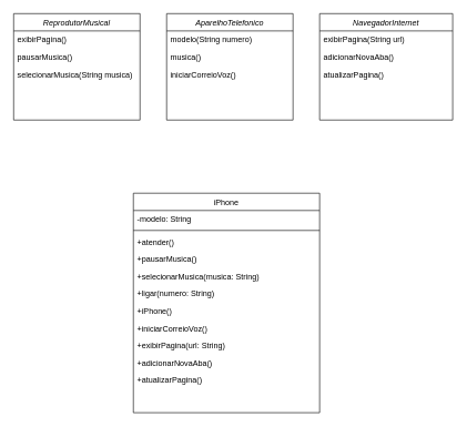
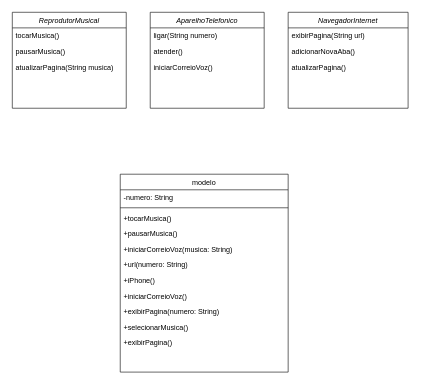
- <mxCell id="3" value="exibirPagina()" style="text;align=left;verticalAlign=top;spacingLeft=4;spacingRight=4;overflow=hidden;rotatable=0;points=[[0,0.5],[1,0.5]];portConstraint=eastwest;" parent="2" vertex="1"><mxGeometry y="26" width="190" height="26" as="geometry" /></mxCell>
+ <mxCell id="3" value="tocarMusica()" style="text;align=left;verticalAlign=top;spacingLeft=4;spacingRight=4;overflow=hidden;rotatable=0;points=[[0,0.5],[1,0.5]];portConstraint=eastwest;" parent="2" vertex="1"><mxGeometry y="26" width="190" height="26" as="geometry" /></mxCell>
- <mxCell id="7" value="modelo(String numero)" style="text;align=left;verticalAlign=top;spacingLeft=4;spacingRight=4;overflow=hidden;rotatable=0;points=[[0,0.5],[1,0.5]];portConstraint=eastwest;" parent="6" vertex="1"><mxGeometry y="26" width="190" height="26" as="geometry" /></mxCell>
+ <mxCell id="7" value="ligar(String numero)" style="text;align=left;verticalAlign=top;spacingLeft=4;spacingRight=4;overflow=hidden;rotatable=0;points=[[0,0.5],[1,0.5]];portConstraint=eastwest;" parent="6" vertex="1"><mxGeometry y="26" width="190" height="26" as="geometry" /></mxCell>
- <mxCell id="8" value="musica()" style="text;align=left;verticalAlign=top;spacingLeft=4;spacingRight=4;overflow=hidden;rotatable=0;points=[[0,0.5],[1,0.5]];portConstraint=eastwest;" parent="6" vertex="1"><mxGeometry y="52" width="190" height="26" as="geometry" /></mxCell>
+ <mxCell id="8" value="atender()" style="text;align=left;verticalAlign=top;spacingLeft=4;spacingRight=4;overflow=hidden;rotatable=0;points=[[0,0.5],[1,0.5]];portConstraint=eastwest;" parent="6" vertex="1"><mxGeometry y="52" width="190" height="26" as="geometry" /></mxCell>
- <mxCell id="5" value="selecionarMusica(String musica)" style="text;align=left;verticalAlign=top;spacingLeft=4;spacingRight=4;overflow=hidden;rotatable=0;points=[[0,0.5],[1,0.5]];portConstraint=eastwest;" parent="2" vertex="1"><mxGeometry y="78" width="190" height="26" as="geometry" /></mxCell>
+ <mxCell id="5" value="atualizarPagina(String musica)" style="text;align=left;verticalAlign=top;spacingLeft=4;spacingRight=4;overflow=hidden;rotatable=0;points=[[0,0.5],[1,0.5]];portConstraint=eastwest;" parent="2" vertex="1"><mxGeometry y="78" width="190" height="26" as="geometry" /></mxCell>
- <mxCell id="14" value="iPhone" style="swimlane;fontStyle=0;align=center;verticalAlign=top;childLayout=stackLayout;horizontal=1;startSize=26;horizontalStack=0;resizeParent=1;resizeLast=0;collapsible=1;marginBottom=0;rounded=0;shadow=0;strokeWidth=1;" parent="1" vertex="1"><mxGeometry x="200" y="290" width="280" height="330" as="geometry"><mxRectangle x="280" y="350" width="80" height="30" as="alternateBounds" /></mxGeometry></mxCell>
+ <mxCell id="14" value="modelo" style="swimlane;fontStyle=0;align=center;verticalAlign=top;childLayout=stackLayout;horizontal=1;startSize=26;horizontalStack=0;resizeParent=1;resizeLast=0;collapsible=1;marginBottom=0;rounded=0;shadow=0;strokeWidth=1;" parent="1" vertex="1"><mxGeometry x="200" y="290" width="280" height="330" as="geometry"><mxRectangle x="280" y="350" width="80" height="30" as="alternateBounds" /></mxGeometry></mxCell>
- <mxCell id="15" value="-modelo: String" style="text;align=left;verticalAlign=top;spacingLeft=4;spacingRight=4;overflow=hidden;rotatable=0;points=[[0,0.5],[1,0.5]];portConstraint=eastwest;" parent="14" vertex="1"><mxGeometry y="26" width="280" height="26" as="geometry" /></mxCell>
+ <mxCell id="15" value="-numero: String" style="text;align=left;verticalAlign=top;spacingLeft=4;spacingRight=4;overflow=hidden;rotatable=0;points=[[0,0.5],[1,0.5]];portConstraint=eastwest;" parent="14" vertex="1"><mxGeometry y="26" width="280" height="26" as="geometry" /></mxCell>
- <mxCell id="17" value="+atender()" style="text;align=left;verticalAlign=top;spacingLeft=4;spacingRight=4;overflow=hidden;rotatable=0;points=[[0,0.5],[1,0.5]];portConstraint=eastwest;" parent="14" vertex="1"><mxGeometry y="60" width="280" height="26" as="geometry" /></mxCell>
+ <mxCell id="17" value="+tocarMusica()" style="text;align=left;verticalAlign=top;spacingLeft=4;spacingRight=4;overflow=hidden;rotatable=0;points=[[0,0.5],[1,0.5]];portConstraint=eastwest;" parent="14" vertex="1"><mxGeometry y="60" width="280" height="26" as="geometry" /></mxCell>
- <mxCell id="19" value="+selecionarMusica(musica: String)" style="text;align=left;verticalAlign=top;spacingLeft=4;spacingRight=4;overflow=hidden;rotatable=0;points=[[0,0.5],[1,0.5]];portConstraint=eastwest;" parent="14" vertex="1"><mxGeometry y="112" width="280" height="26" as="geometry" /></mxCell>
+ <mxCell id="19" value="+iniciarCorreioVoz(musica: String)" style="text;align=left;verticalAlign=top;spacingLeft=4;spacingRight=4;overflow=hidden;rotatable=0;points=[[0,0.5],[1,0.5]];portConstraint=eastwest;" parent="14" vertex="1"><mxGeometry y="112" width="280" height="26" as="geometry" /></mxCell>
- <mxCell id="20" value="+ligar(numero: String)" style="text;align=left;verticalAlign=top;spacingLeft=4;spacingRight=4;overflow=hidden;rotatable=0;points=[[0,0.5],[1,0.5]];portConstraint=eastwest;" parent="14" vertex="1"><mxGeometry y="138" width="280" height="26" as="geometry" /></mxCell>
+ <mxCell id="20" value="+url(numero: String)" style="text;align=left;verticalAlign=top;spacingLeft=4;spacingRight=4;overflow=hidden;rotatable=0;points=[[0,0.5],[1,0.5]];portConstraint=eastwest;" parent="14" vertex="1"><mxGeometry y="138" width="280" height="26" as="geometry" /></mxCell>
- <mxCell id="23" value="+exibirPagina(url: String)" style="text;align=left;verticalAlign=top;spacingLeft=4;spacingRight=4;overflow=hidden;rotatable=0;points=[[0,0.5],[1,0.5]];portConstraint=eastwest;" parent="14" vertex="1"><mxGeometry y="216" width="280" height="26" as="geometry" /></mxCell>
+ <mxCell id="23" value="+exibirPagina(numero: String)" style="text;align=left;verticalAlign=top;spacingLeft=4;spacingRight=4;overflow=hidden;rotatable=0;points=[[0,0.5],[1,0.5]];portConstraint=eastwest;" parent="14" vertex="1"><mxGeometry y="216" width="280" height="26" as="geometry" /></mxCell>
- <mxCell id="24" value="+adicionarNovaAba()" style="text;align=left;verticalAlign=top;spacingLeft=4;spacingRight=4;overflow=hidden;rotatable=0;points=[[0,0.5],[1,0.5]];portConstraint=eastwest;" parent="14" vertex="1"><mxGeometry y="242" width="280" height="26" as="geometry" /></mxCell>
+ <mxCell id="24" value="+selecionarMusica()" style="text;align=left;verticalAlign=top;spacingLeft=4;spacingRight=4;overflow=hidden;rotatable=0;points=[[0,0.5],[1,0.5]];portConstraint=eastwest;" parent="14" vertex="1"><mxGeometry y="242" width="280" height="26" as="geometry" /></mxCell>
- <mxCell id="25" value="+atualizarPagina()" style="text;align=left;verticalAlign=top;spacingLeft=4;spacingRight=4;overflow=hidden;rotatable=0;points=[[0,0.5],[1,0.5]];portConstraint=eastwest;" parent="14" vertex="1"><mxGeometry y="268" width="280" height="26" as="geometry" /></mxCell>
+ <mxCell id="25" value="+exibirPagina()" style="text;align=left;verticalAlign=top;spacingLeft=4;spacingRight=4;overflow=hidden;rotatable=0;points=[[0,0.5],[1,0.5]];portConstraint=eastwest;" parent="14" vertex="1"><mxGeometry y="268" width="280" height="26" as="geometry" /></mxCell>
